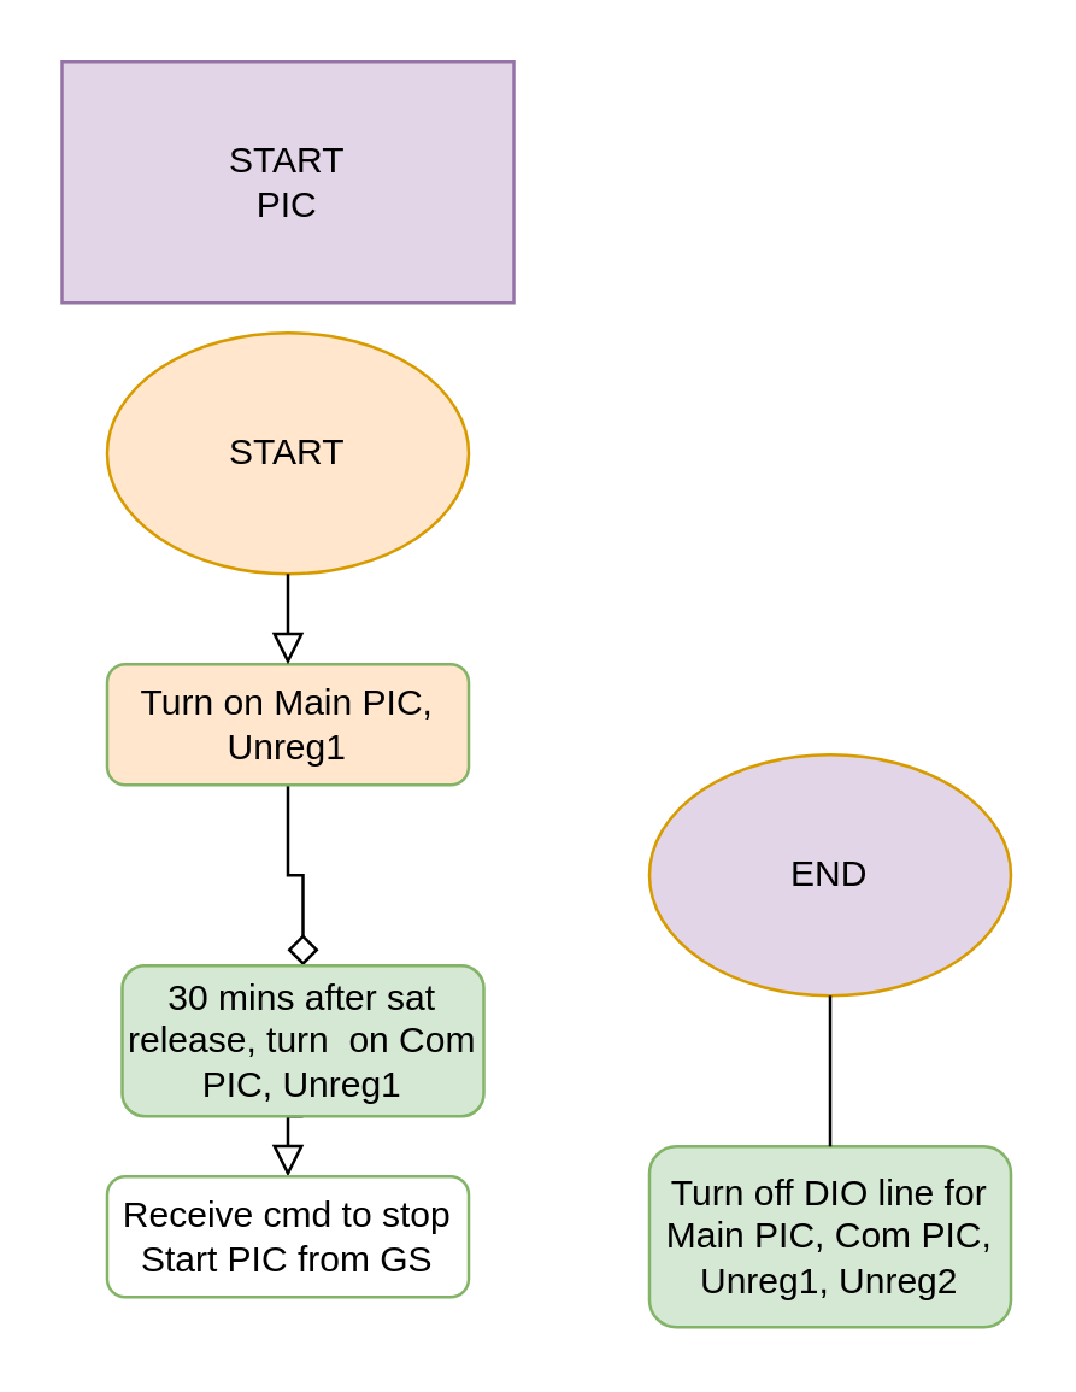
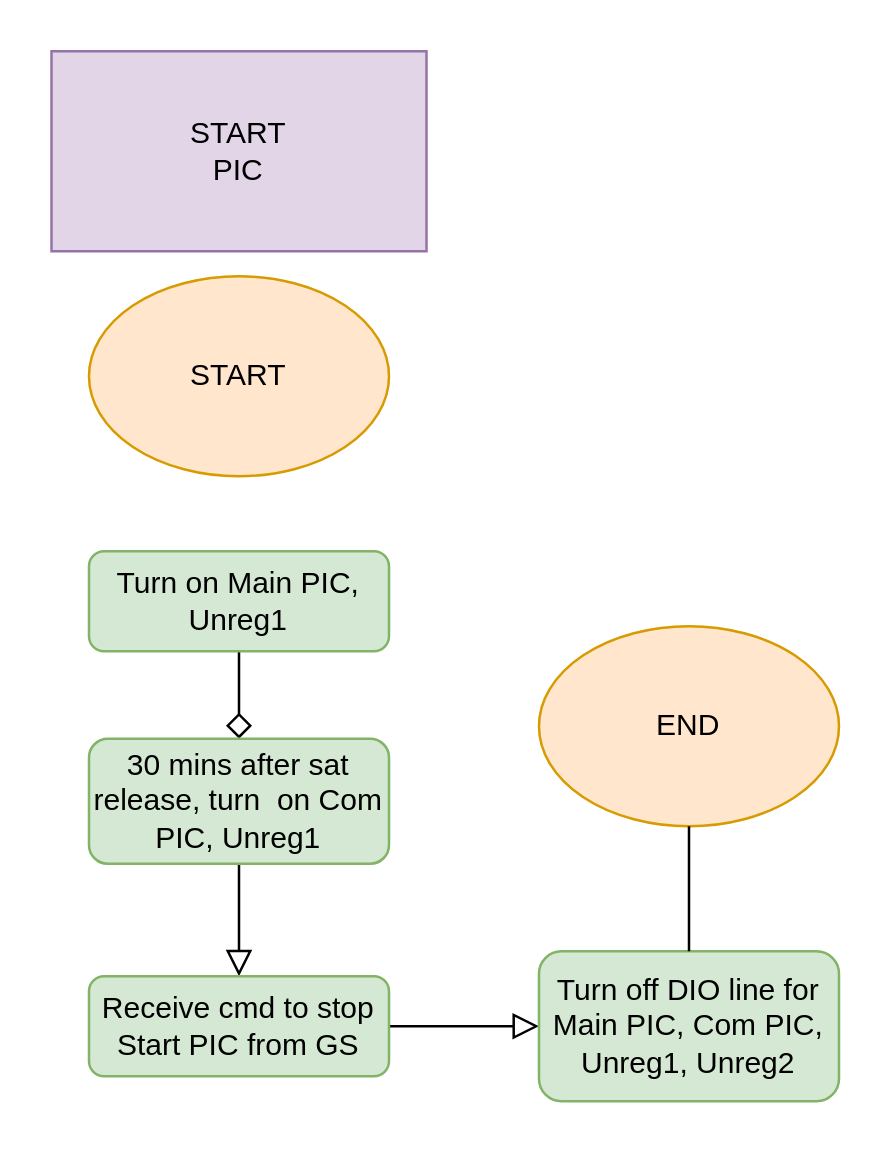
- <mxCell id="13" value="" style="rounded=0;html=1;jettySize=auto;orthogonalLoop=1;fontSize=11;endArrow=block;endFill=0;endSize=8;strokeWidth=1;shadow=0;labelBackgroundColor=none;edgeStyle=orthogonalEdgeStyle;entryX=0.5;entryY=0;entryDx=0;entryDy=0;exitX=0.5;exitY=1;exitDx=0;exitDy=0;" edge="1" parent="1" source="10" target="3"><mxGeometry relative="1" as="geometry"><mxPoint x="105" y="270" as="sourcePoint" /><mxPoint x="105" y="330" as="targetPoint" /></mxGeometry></mxCell>
- <mxCell id="3" value="Turn on Main PIC, Unreg1" style="rounded=1;whiteSpace=wrap;html=1;fontSize=12;glass=0;strokeWidth=1;shadow=0;fillColor=#ffe6cc;strokeColor=#82b366;" parent="1" vertex="1"><mxGeometry x="35" y="220" width="120" height="40" as="geometry" /></mxCell>
+ <mxCell id="3" value="Turn on Main PIC, Unreg1" style="rounded=1;whiteSpace=wrap;html=1;fontSize=12;glass=0;strokeWidth=1;shadow=0;fillColor=#d5e8d4;strokeColor=#82b366;" parent="1" vertex="1"><mxGeometry x="35" y="220" width="120" height="40" as="geometry" /></mxCell>
- <mxCell id="11" value="END" style="ellipse;whiteSpace=wrap;html=1;fillColor=#e1d5e7;strokeColor=#d79b00;" vertex="1" parent="1"><mxGeometry x="215" y="250" width="120" height="80" as="geometry" /></mxCell>
+ <mxCell id="11" value="END" style="ellipse;whiteSpace=wrap;html=1;fillColor=#ffe6cc;strokeColor=#d79b00;" vertex="1" parent="1"><mxGeometry x="215" y="250" width="120" height="80" as="geometry" /></mxCell>
- <mxCell id="5" value="30 mins after sat release, turn&amp;nbsp; on Com PIC, Unreg1" style="rounded=1;whiteSpace=wrap;html=1;fontSize=12;glass=0;strokeWidth=1;shadow=0;fillColor=#d5e8d4;strokeColor=#82b366;" parent="1" vertex="1"><mxGeometry x="40" y="320" width="120" height="50" as="geometry" /></mxCell>
+ <mxCell id="5" value="30 mins after sat release, turn&amp;nbsp; on Com PIC, Unreg1" style="rounded=1;whiteSpace=wrap;html=1;fontSize=12;glass=0;strokeWidth=1;shadow=0;fillColor=#d5e8d4;strokeColor=#82b366;" parent="1" vertex="1"><mxGeometry x="35" y="295" width="120" height="50" as="geometry" /></mxCell>
- <mxCell id="8" value="&lt;div&gt;Receive cmd to stop Start PIC from GS&lt;/div&gt;" style="rounded=1;whiteSpace=wrap;html=1;fontSize=12;glass=0;strokeWidth=1;shadow=0;fillColor=#ffffff;strokeColor=#82b366;" parent="1" vertex="1"><mxGeometry x="35" y="390" width="120" height="40" as="geometry" /></mxCell>
+ <mxCell id="8" value="&lt;div&gt;Receive cmd to stop Start PIC from GS&lt;/div&gt;" style="rounded=1;whiteSpace=wrap;html=1;fontSize=12;glass=0;strokeWidth=1;shadow=0;fillColor=#d5e8d4;strokeColor=#82b366;" parent="1" vertex="1"><mxGeometry x="35" y="390" width="120" height="40" as="geometry" /></mxCell>
+ <mxCell id="6" value="" style="rounded=0;html=1;jettySize=auto;orthogonalLoop=1;fontSize=11;endArrow=block;endFill=0;endSize=8;strokeWidth=1;shadow=0;labelBackgroundColor=none;edgeStyle=orthogonalEdgeStyle;exitX=1;exitY=0.5;exitDx=0;exitDy=0;entryX=0;entryY=0.5;entryDx=0;entryDy=0;" parent="1" source="8" target="7" edge="1"><mxGeometry x="0.333" y="20" relative="1" as="geometry"><mxPoint as="offset" /><mxPoint x="95" y="510" as="sourcePoint" /></mxGeometry></mxCell>
